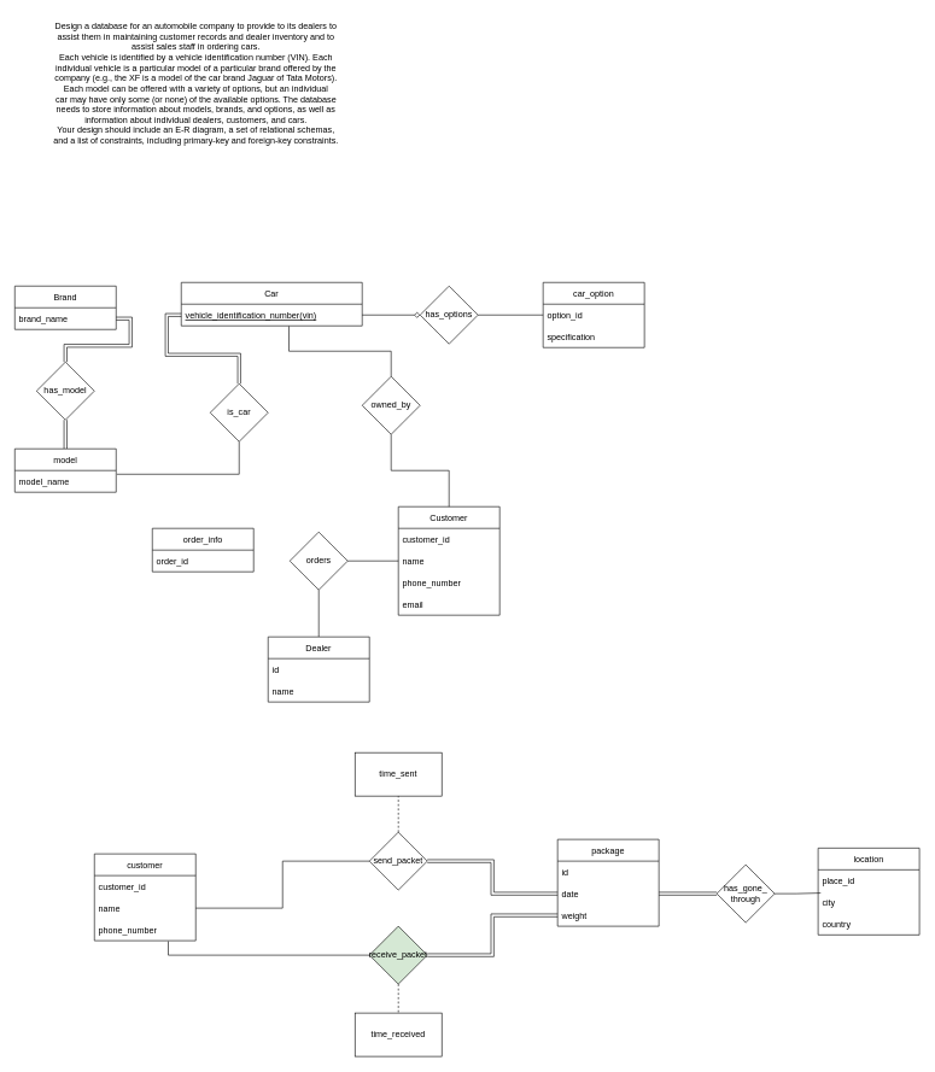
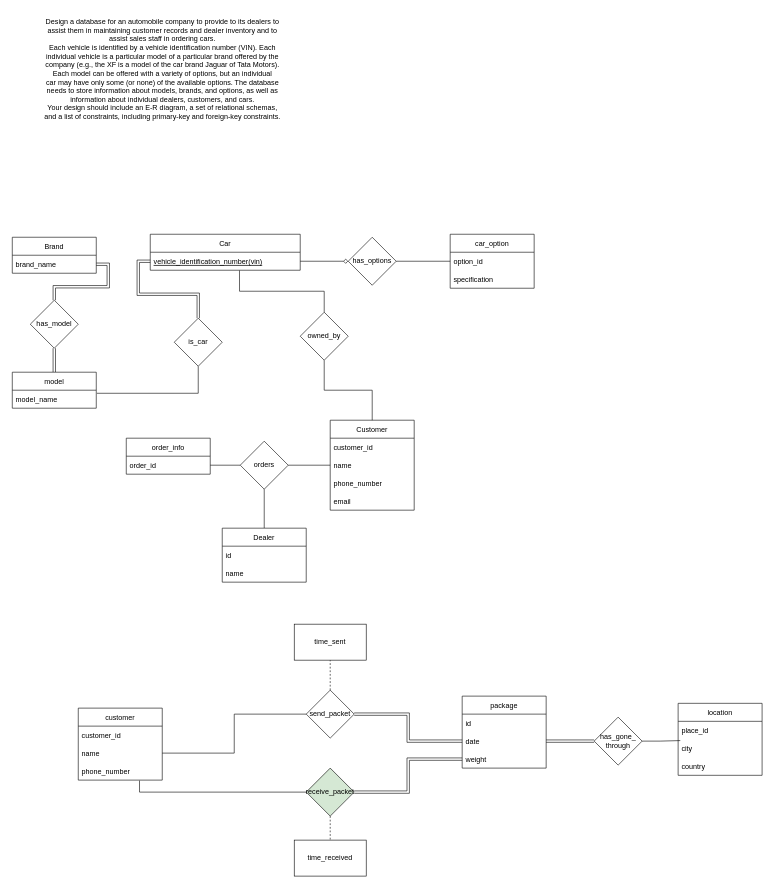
+ <mxCell id="11" value="" style="edgeStyle=orthogonalEdgeStyle;rounded=0;orthogonalLoop=1;jettySize=auto;html=1;endArrow=none;endFill=0;" edge="1" parent="1" source="12" target="14"><mxGeometry relative="1" as="geometry" /></mxCell>
